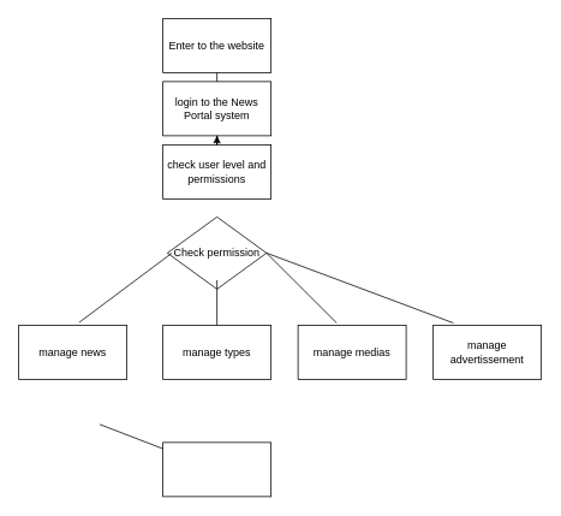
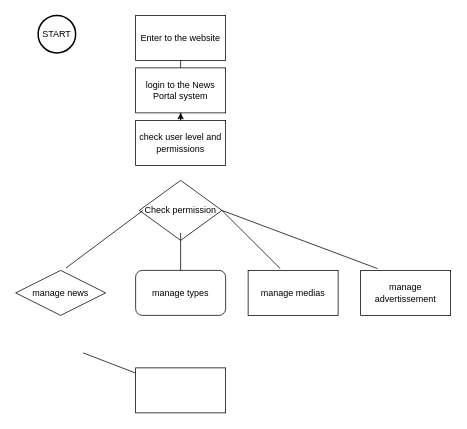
+ <mxCell id="2" value="START" style="strokeWidth=2;html=1;shape=mxgraph.flowchart.start_2;whiteSpace=wrap;" vertex="1" parent="1"><mxGeometry x="50" y="20" width="50" height="50" as="geometry" /></mxCell>
- <mxCell id="4" value="manage news" style="rounded=0;whiteSpace=wrap;html=1;fontSize=12;" vertex="1" parent="1"><mxGeometry x="20" y="360" width="120" height="60" as="geometry" /></mxCell>
+ <mxCell id="4" value="manage news" style="rhombus;whiteSpace=wrap;html=1;fontSize=12;" vertex="1" parent="1"><mxGeometry x="20" y="360" width="120" height="60" as="geometry" /></mxCell>
- <mxCell id="7" value="manage types" style="rounded=0;whiteSpace=wrap;html=1;fontSize=12;" vertex="1" parent="1"><mxGeometry x="180" y="360" width="120" height="60" as="geometry" /></mxCell>
+ <mxCell id="7" value="manage types" style="whiteSpace=wrap;html=1;fontSize=12;rounded=1;" vertex="1" parent="1"><mxGeometry x="180" y="360" width="120" height="60" as="geometry" /></mxCell>
